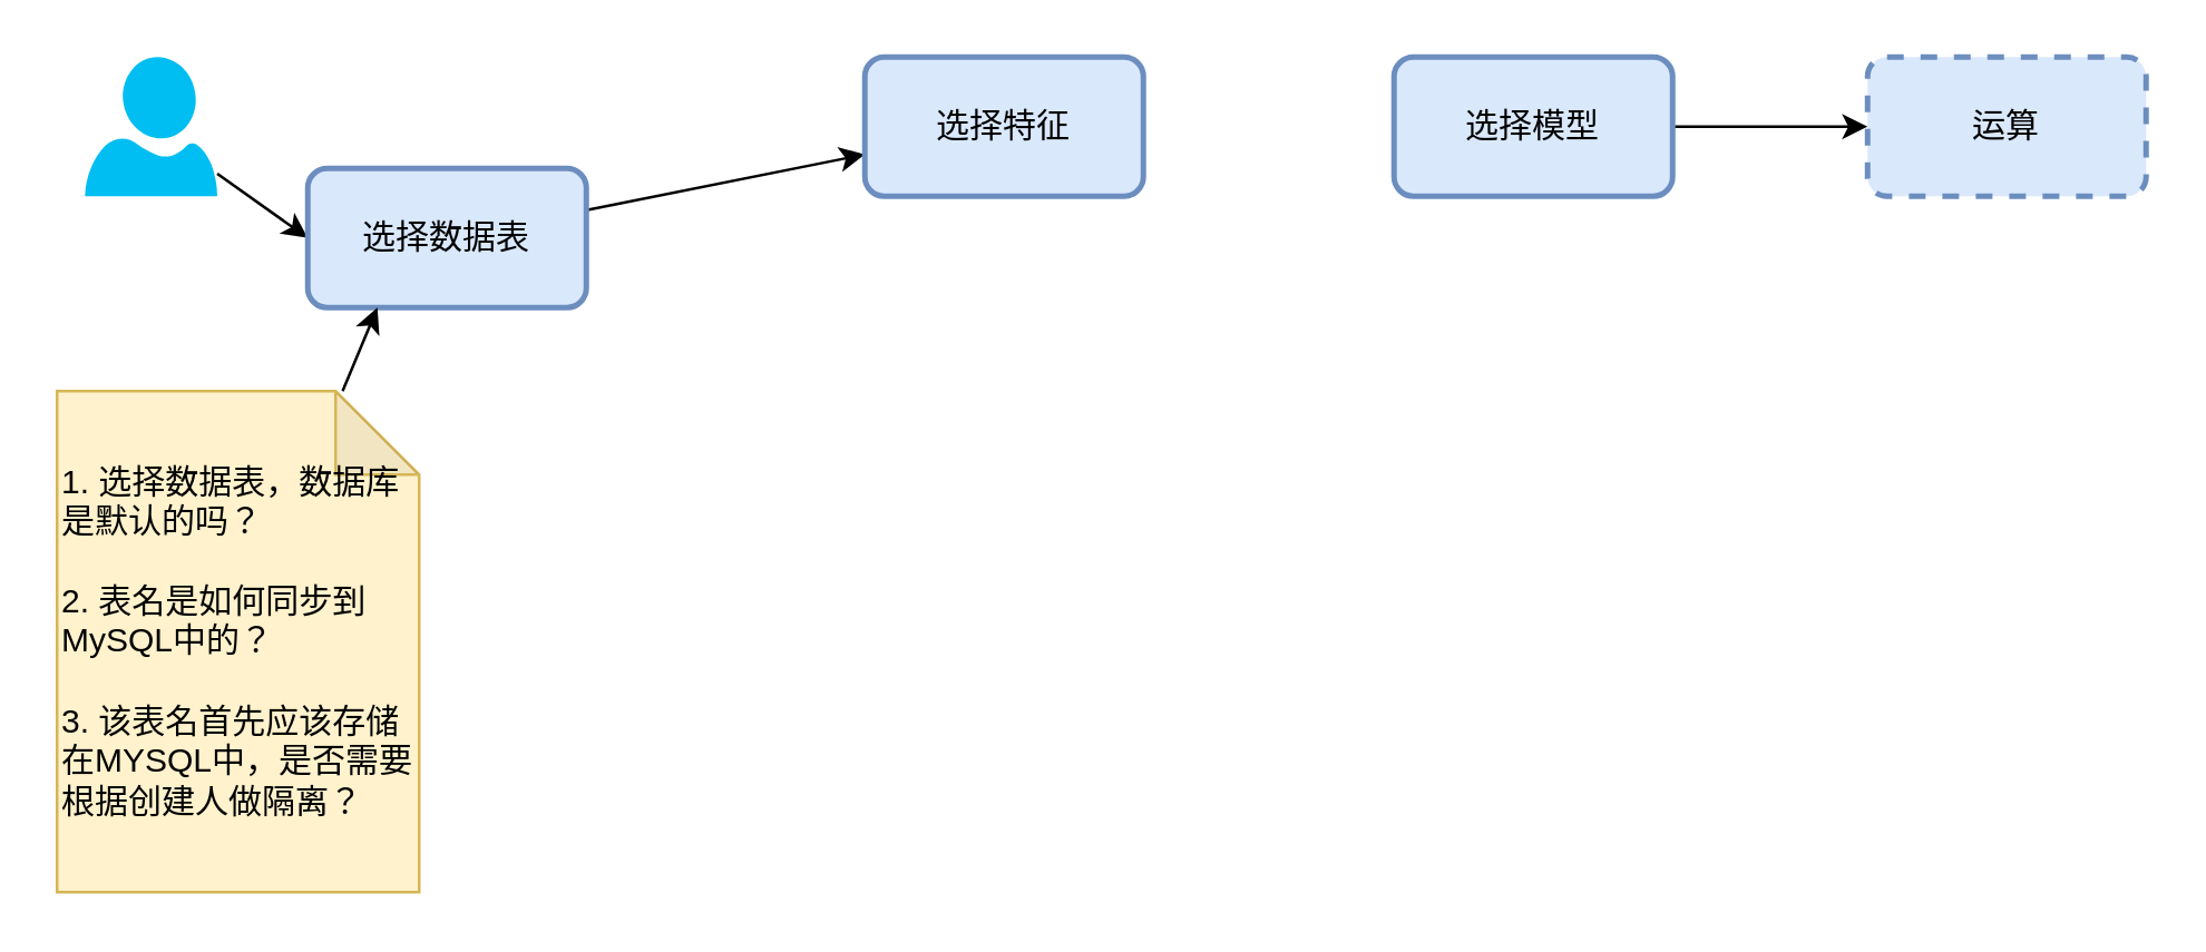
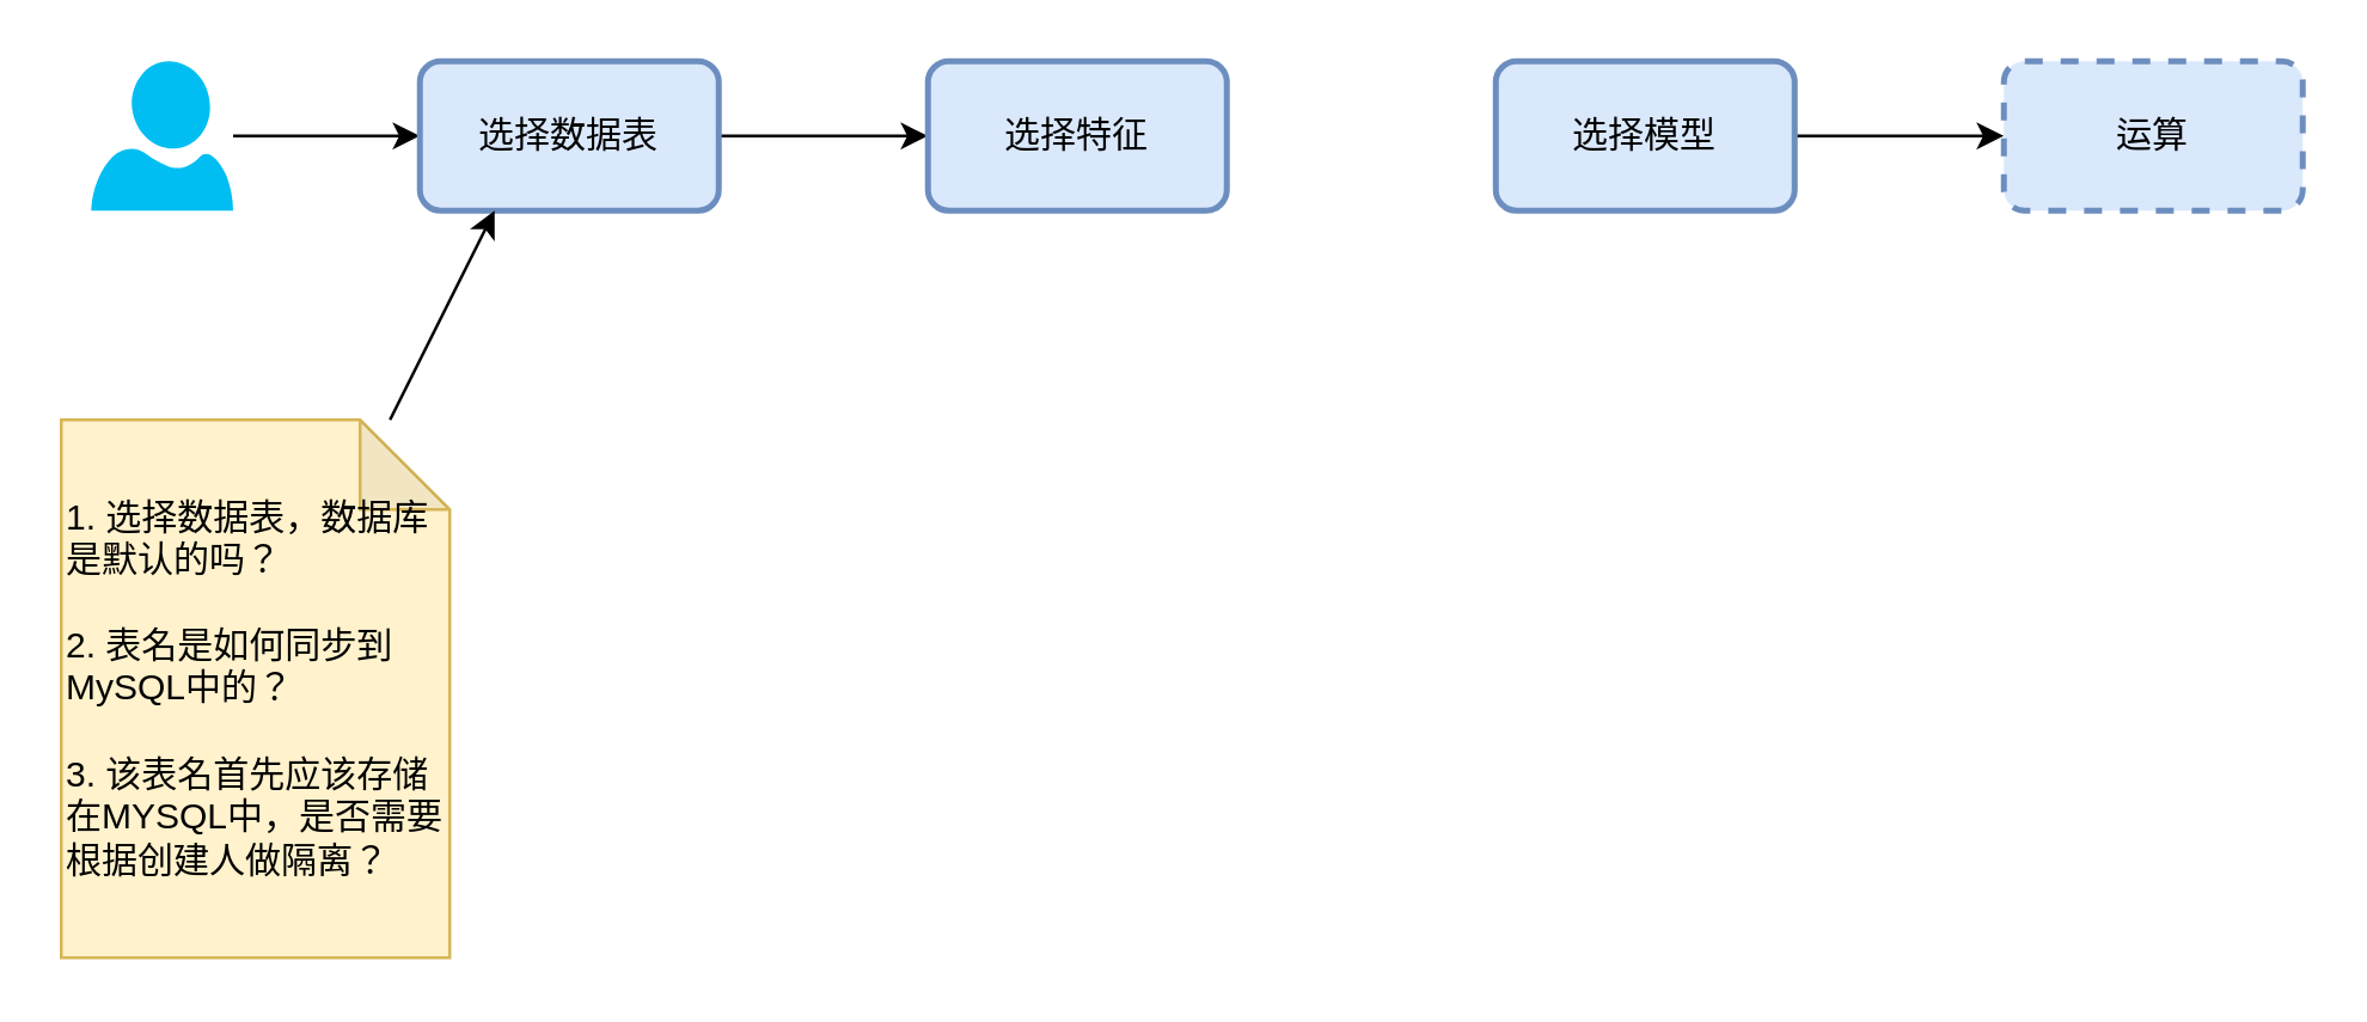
- <mxCell id="5" value="选择数据表" style="rounded=1;whiteSpace=wrap;html=1;absoluteArcSize=1;arcSize=14;strokeWidth=2;fillColor=#dae8fc;strokeColor=#6c8ebf;" vertex="1" parent="1"><mxGeometry x="110" y="60" width="100" height="50" as="geometry" /></mxCell>
+ <mxCell id="5" value="选择数据表" style="rounded=1;whiteSpace=wrap;html=1;absoluteArcSize=1;arcSize=14;strokeWidth=2;fillColor=#dae8fc;strokeColor=#6c8ebf;" vertex="1" parent="1"><mxGeometry x="140" y="20" width="100" height="50" as="geometry" /></mxCell>
